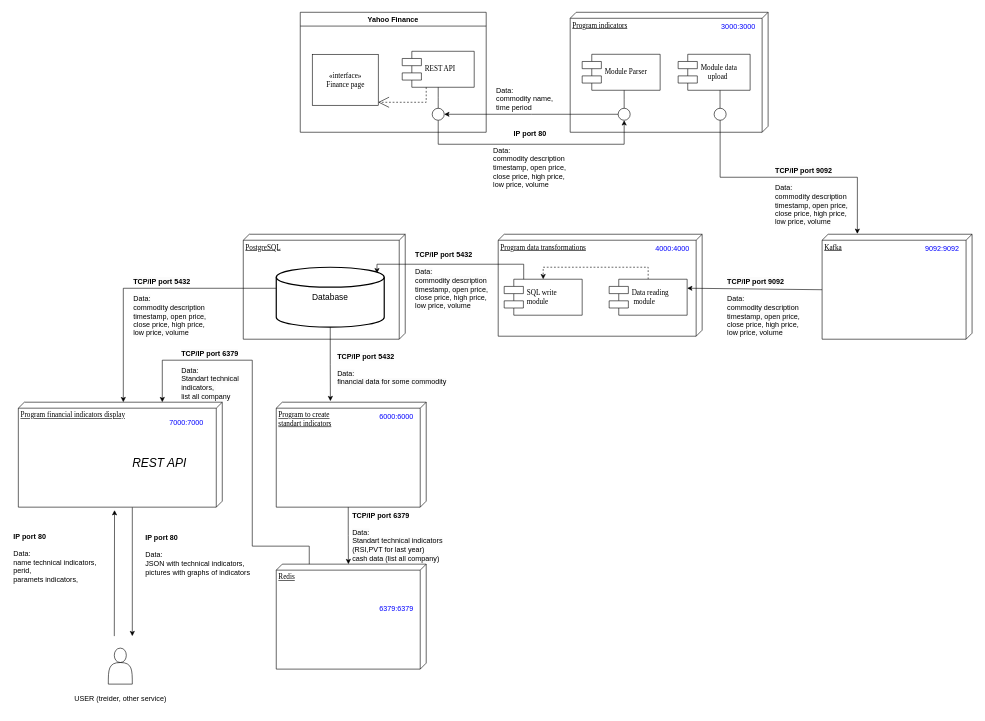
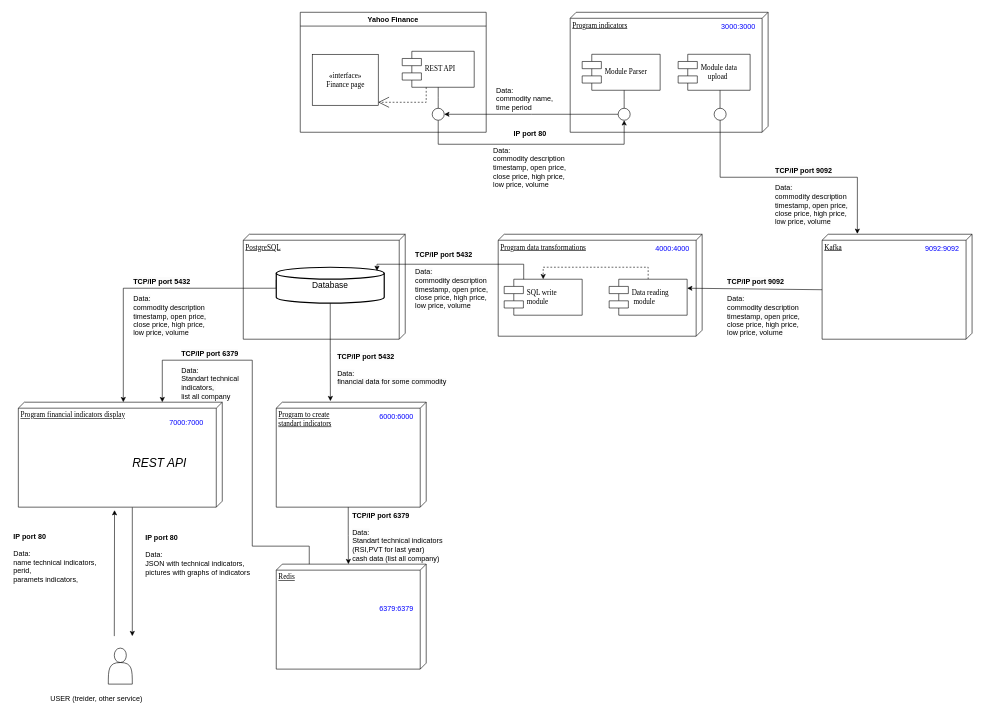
- <mxCell id="43" value="&lt;font style=&quot;font-size: 14px;&quot;&gt;Database&lt;/font&gt;" style="strokeWidth=2;html=1;shape=mxgraph.flowchart.database;whiteSpace=wrap;" parent="1" vertex="1"><mxGeometry x="460" y="445" width="180" height="100" as="geometry" /></mxCell>
+ <mxCell id="43" value="&lt;font style=&quot;font-size: 14px;&quot;&gt;Database&lt;/font&gt;" style="strokeWidth=2;html=1;shape=mxgraph.flowchart.database;whiteSpace=wrap;" parent="1" vertex="1"><mxGeometry x="460" y="445" width="180" height="60" as="geometry" /></mxCell>
- <mxCell id="50" value="USER (treider, other service)" style="text;html=1;align=center;verticalAlign=middle;resizable=0;points=[];autosize=1;strokeColor=none;fillColor=none;" parent="1" vertex="1"><mxGeometry x="110" y="1150" width="180" height="30" as="geometry" /></mxCell>
+ <mxCell id="50" value="USER (treider, other service)" style="text;html=1;align=center;verticalAlign=middle;resizable=0;points=[];autosize=1;strokeColor=none;fillColor=none;" parent="1" vertex="1"><mxGeometry x="70" y="1150" width="180" height="30" as="geometry" /></mxCell>
